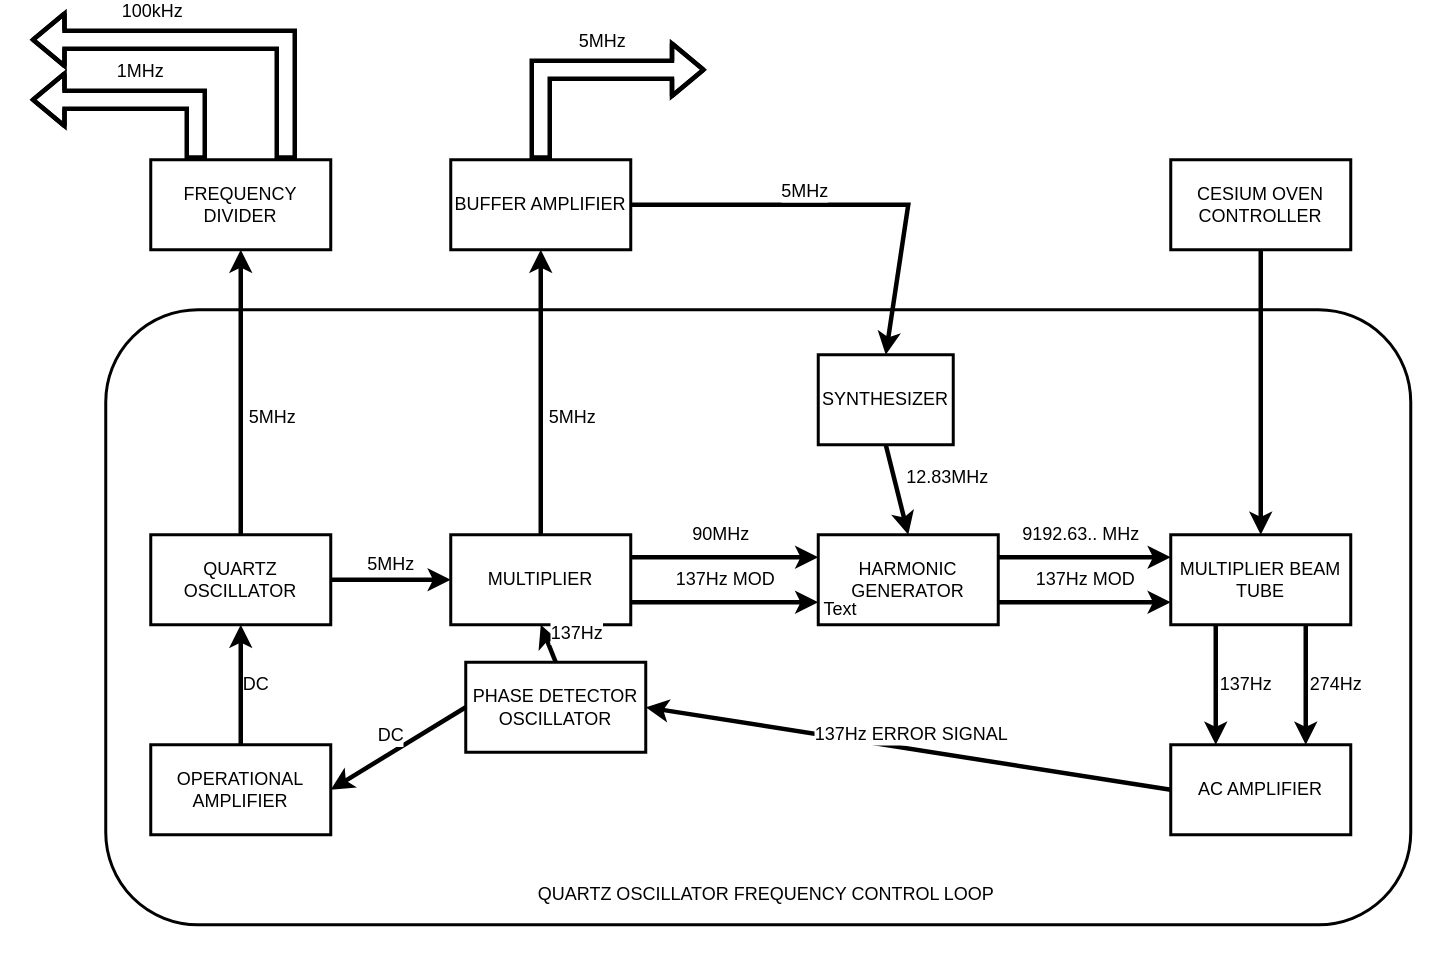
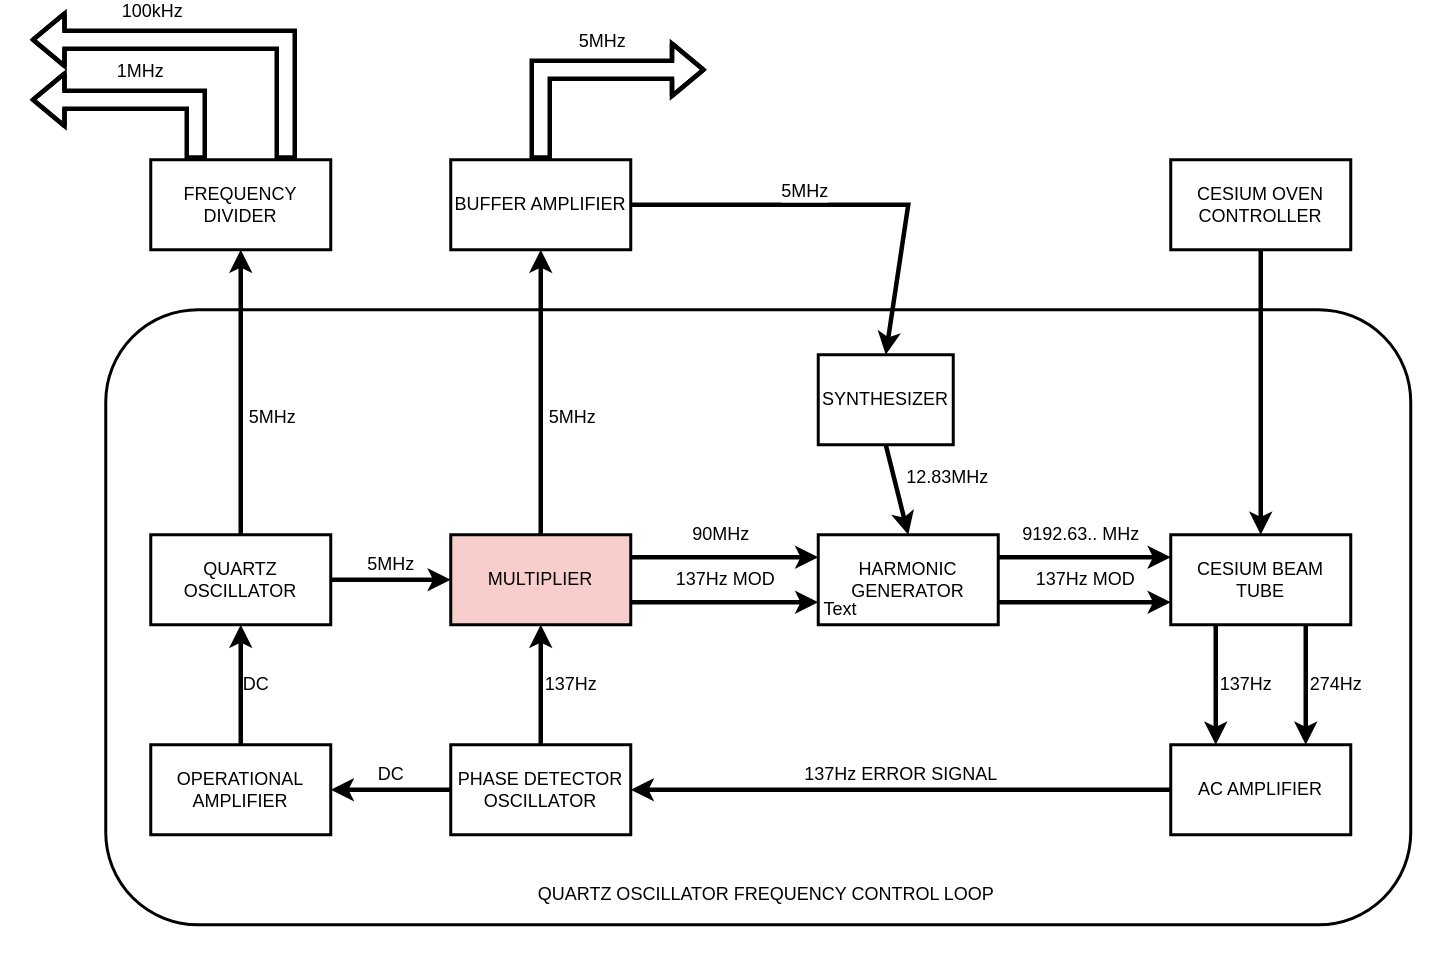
- <mxCell id="4" value="MULTIPLIER" style="rounded=0;whiteSpace=wrap;html=1;strokeWidth=2;" vertex="1" parent="1"><mxGeometry x="300" y="350" width="120" height="60" as="geometry" /></mxCell>
+ <mxCell id="4" value="MULTIPLIER" style="rounded=0;whiteSpace=wrap;html=1;strokeWidth=2;fillColor=#f8cecc;" vertex="1" parent="1"><mxGeometry x="300" y="350" width="120" height="60" as="geometry" /></mxCell>
- <mxCell id="9" value="MULTIPLIER BEAM TUBE" style="rounded=0;whiteSpace=wrap;html=1;fontSize=12;strokeWidth=2;" vertex="1" parent="1"><mxGeometry x="780" y="350" width="120" height="60" as="geometry" /></mxCell>
+ <mxCell id="9" value="CESIUM BEAM TUBE" style="rounded=0;whiteSpace=wrap;html=1;fontSize=12;strokeWidth=2;" vertex="1" parent="1"><mxGeometry x="780" y="350" width="120" height="60" as="geometry" /></mxCell>
- <mxCell id="15" value="PHASE DETECTOR OSCILLATOR" style="rounded=0;whiteSpace=wrap;html=1;fontSize=12;strokeWidth=2;" vertex="1" parent="1"><mxGeometry x="310" y="435" width="120" height="60" as="geometry" /></mxCell>
+ <mxCell id="15" value="PHASE DETECTOR OSCILLATOR" style="rounded=0;whiteSpace=wrap;html=1;fontSize=12;strokeWidth=2;" vertex="1" parent="1"><mxGeometry x="300" y="490" width="120" height="60" as="geometry" /></mxCell>
